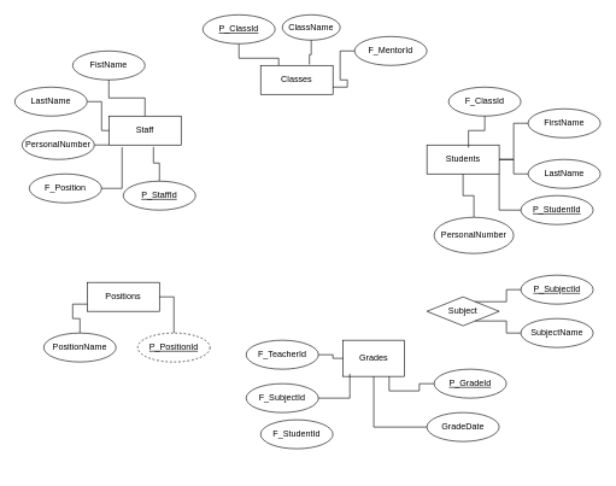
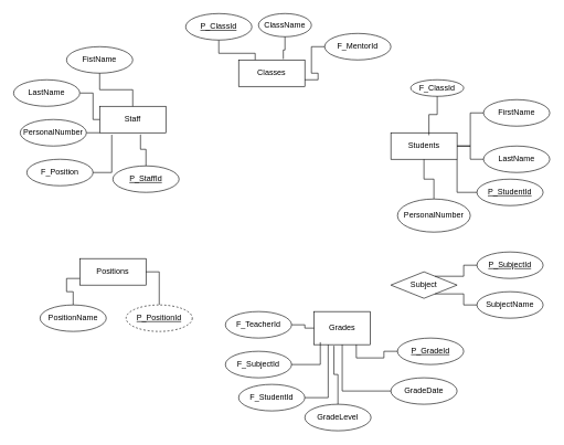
- <mxCell id="22" value="F_ClassId" style="ellipse;whiteSpace=wrap;html=1;align=center;" vertex="1" parent="1"><mxGeometry x="620" y="120" width="100" height="40" as="geometry" /></mxCell>
+ <mxCell id="22" value="F_ClassId" style="ellipse;whiteSpace=wrap;html=1;align=center;" vertex="1" parent="1"><mxGeometry x="620" y="120" width="80" height="25" as="geometry" /></mxCell>
+ <mxCell id="48" style="edgeStyle=orthogonalEdgeStyle;rounded=0;orthogonalLoop=1;jettySize=auto;html=1;entryX=0.353;entryY=1.033;entryDx=0;entryDy=0;entryPerimeter=0;endArrow=none;endFill=0;" edge="1" parent="1" source="44" target="36"><mxGeometry relative="1" as="geometry"><mxPoint x="510" y="530" as="targetPoint" /></mxGeometry></mxCell>
+ <mxCell id="42" style="edgeStyle=orthogonalEdgeStyle;rounded=0;orthogonalLoop=1;jettySize=auto;html=1;entryX=0.25;entryY=1;entryDx=0;entryDy=0;endArrow=none;endFill=0;" edge="1" parent="1" source="43" target="36"><mxGeometry relative="1" as="geometry" /></mxCell>
+ <mxCell id="44" value="GradeLevel" style="ellipse;whiteSpace=wrap;html=1;align=center;" vertex="1" parent="1"><mxGeometry x="460" y="610" width="100" height="40" as="geometry" /></mxCell>
